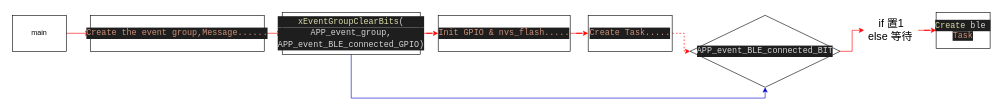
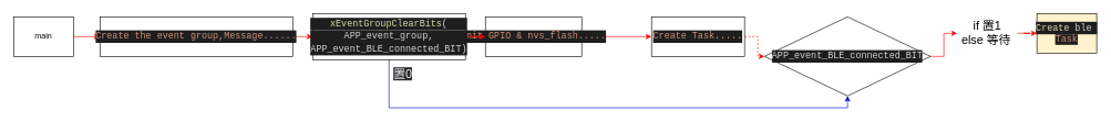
- <mxCell id="14" value="&lt;div style=&quot;color: rgb(212 , 212 , 212) ; background-color: rgb(30 , 30 , 30) ; font-family: &amp;#34;consolas&amp;#34; , &amp;#34;courier new&amp;#34; , monospace ; font-size: 14px ; line-height: 19px&quot;&gt;&lt;span style=&quot;color: #dcdcaa&quot;&gt;Create&amp;nbsp;&lt;/span&gt;ble&amp;nbsp;&lt;/div&gt;&lt;span style=&quot;color: rgb(206 , 145 , 120) ; font-family: &amp;#34;consolas&amp;#34; , &amp;#34;courier new&amp;#34; , monospace ; font-size: 14px ; background-color: rgb(30 , 30 , 30)&quot;&gt;Task&lt;/span&gt;&lt;span style=&quot;color: rgb(206 , 145 , 120) ; font-family: &amp;#34;consolas&amp;#34; , &amp;#34;courier new&amp;#34; , monospace ; font-size: 14px ; background-color: rgb(30 , 30 , 30)&quot;&gt;&lt;br&gt;&lt;/span&gt;" style="rounded=0;whiteSpace=wrap;html=1;" parent="2" vertex="1"><mxGeometry x="1560" y="20" width="90" height="60" as="geometry" /></mxCell>
+ <mxCell id="14" value="&lt;div style=&quot;color: rgb(212 , 212 , 212) ; background-color: rgb(30 , 30 , 30) ; font-family: &amp;#34;consolas&amp;#34; , &amp;#34;courier new&amp;#34; , monospace ; font-size: 14px ; line-height: 19px&quot;&gt;&lt;span style=&quot;color: #dcdcaa&quot;&gt;Create&amp;nbsp;&lt;/span&gt;ble&amp;nbsp;&lt;/div&gt;&lt;span style=&quot;color: rgb(206 , 145 , 120) ; font-family: &amp;#34;consolas&amp;#34; , &amp;#34;courier new&amp;#34; , monospace ; font-size: 14px ; background-color: rgb(30 , 30 , 30)&quot;&gt;Task&lt;/span&gt;&lt;span style=&quot;color: rgb(206 , 145 , 120) ; font-family: &amp;#34;consolas&amp;#34; , &amp;#34;courier new&amp;#34; , monospace ; font-size: 14px ; background-color: rgb(30 , 30 , 30)&quot;&gt;&lt;br&gt;&lt;/span&gt;" style="rounded=0;whiteSpace=wrap;html=1;fillColor=#fff2cc;" parent="2" vertex="1"><mxGeometry x="1560" y="20" width="90" height="60" as="geometry" /></mxCell>
- <mxCell id="11" value="&lt;div style=&quot;color: rgb(212 , 212 , 212) ; background-color: rgb(30 , 30 , 30) ; font-family: &amp;#34;consolas&amp;#34; , &amp;#34;courier new&amp;#34; , monospace ; font-size: 14px ; line-height: 19px&quot;&gt;&lt;span style=&quot;color: #dcdcaa&quot;&gt;xEventGroupClearBits&lt;/span&gt;(&lt;/div&gt;&lt;div style=&quot;color: rgb(212 , 212 , 212) ; background-color: rgb(30 , 30 , 30) ; font-family: &amp;#34;consolas&amp;#34; , &amp;#34;courier new&amp;#34; , monospace ; font-size: 14px ; line-height: 19px&quot;&gt;APP_event_group,&lt;/div&gt;&lt;div style=&quot;color: rgb(212 , 212 , 212) ; background-color: rgb(30 , 30 , 30) ; font-family: &amp;#34;consolas&amp;#34; , &amp;#34;courier new&amp;#34; , monospace ; font-size: 14px ; line-height: 19px&quot;&gt;APP_event_BLE_connected_GPIO)&lt;/div&gt;" style="rounded=0;whiteSpace=wrap;html=1;" parent="2" vertex="1"><mxGeometry x="470" y="20" width="230" height="70" as="geometry" /></mxCell>
+ <mxCell id="11" value="&lt;div style=&quot;color: rgb(212 , 212 , 212) ; background-color: rgb(30 , 30 , 30) ; font-family: &amp;#34;consolas&amp;#34; , &amp;#34;courier new&amp;#34; , monospace ; font-size: 14px ; line-height: 19px&quot;&gt;&lt;span style=&quot;color: #dcdcaa&quot;&gt;xEventGroupClearBits&lt;/span&gt;(&lt;/div&gt;&lt;div style=&quot;color: rgb(212 , 212 , 212) ; background-color: rgb(30 , 30 , 30) ; font-family: &amp;#34;consolas&amp;#34; , &amp;#34;courier new&amp;#34; , monospace ; font-size: 14px ; line-height: 19px&quot;&gt;APP_event_group,&lt;/div&gt;&lt;div style=&quot;color: rgb(212 , 212 , 212) ; background-color: rgb(30 , 30 , 30) ; font-family: &amp;#34;consolas&amp;#34; , &amp;#34;courier new&amp;#34; , monospace ; font-size: 14px ; line-height: 19px&quot;&gt;APP_event_BLE_connected_BIT)&lt;/div&gt;" style="rounded=0;whiteSpace=wrap;html=1;" parent="2" vertex="1"><mxGeometry x="470" y="20" width="230" height="70" as="geometry" /></mxCell>
- <mxCell id="8" value="&lt;div style=&quot;color: rgb(212 , 212 , 212) ; background-color: rgb(30 , 30 , 30) ; font-family: &amp;#34;consolas&amp;#34; , &amp;#34;courier new&amp;#34; , monospace ; font-size: 14px ; line-height: 19px&quot;&gt;&lt;span style=&quot;color: #ce9178&quot;&gt;Init&amp;nbsp;GPIO&amp;nbsp;&amp;amp;&amp;nbsp;nvs_flash.....&lt;/span&gt;&lt;/div&gt;" style="rounded=0;whiteSpace=wrap;html=1;" parent="2" vertex="1"><mxGeometry x="730" y="25" width="220" height="60" as="geometry" /></mxCell>
+ <mxCell id="8" value="&lt;div style=&quot;color: rgb(212 , 212 , 212) ; background-color: rgb(30 , 30 , 30) ; font-family: &amp;#34;consolas&amp;#34; , &amp;#34;courier new&amp;#34; , monospace ; font-size: 14px ; line-height: 19px&quot;&gt;&lt;span style=&quot;color: #ce9178&quot;&gt;Init&amp;nbsp;GPIO&amp;nbsp;&amp;amp;&amp;nbsp;nvs_flash.....&lt;/span&gt;&lt;/div&gt;" style="rounded=0;whiteSpace=wrap;html=1;" parent="2" vertex="1"><mxGeometry x="730" y="25" width="145" height="60" as="geometry" /></mxCell>
+ <mxCell id="19" value="&lt;font style=&quot;color: rgb(240 , 240 , 240) ; font-family: &amp;#34;helvetica&amp;#34; ; font-style: normal ; font-weight: 400 ; letter-spacing: normal ; text-align: center ; text-indent: 0px ; text-transform: none ; word-spacing: 0px ; background-color: rgb(42 , 42 , 42) ; font-size: 18px&quot;&gt;置0&lt;br&gt;&lt;/font&gt;" style="text;whiteSpace=wrap;html=1;" parent="2" vertex="1"><mxGeometry x="590" y="95" width="100" height="50" as="geometry" /></mxCell>
